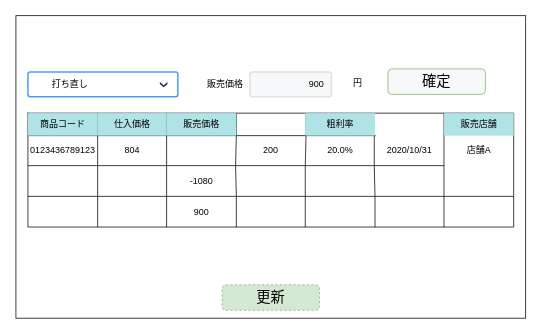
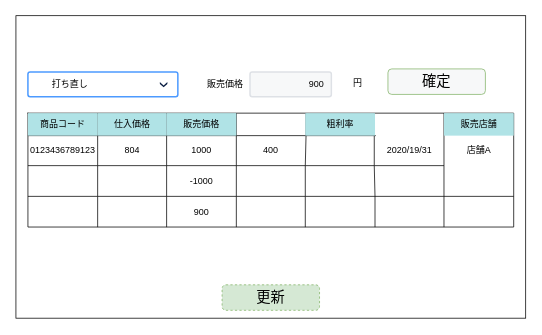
+ <mxCell id="14" value="1000" style="shape=partialRectangle;html=1;whiteSpace=wrap;connectable=0;overflow=hidden;fillColor=none;top=0;left=0;bottom=0;right=0;pointerEvents=1;" parent="11" vertex="1"><mxGeometry x="185" width="93" height="40" as="geometry"><mxRectangle width="93" height="40" as="alternateBounds" /></mxGeometry></mxCell>
- <mxCell id="15" value="200" style="shape=partialRectangle;html=1;whiteSpace=wrap;connectable=0;overflow=hidden;fillColor=none;top=0;left=0;bottom=0;right=0;pointerEvents=1;" parent="11" vertex="1"><mxGeometry x="278" width="92" height="40" as="geometry"><mxRectangle width="92" height="40" as="alternateBounds" /></mxGeometry></mxCell>
+ <mxCell id="15" value="400" style="shape=partialRectangle;html=1;whiteSpace=wrap;connectable=0;overflow=hidden;fillColor=none;top=0;left=0;bottom=0;right=0;pointerEvents=1;" parent="11" vertex="1"><mxGeometry x="278" width="92" height="40" as="geometry"><mxRectangle width="92" height="40" as="alternateBounds" /></mxGeometry></mxCell>
- <mxCell id="16" value="20.0%" style="shape=partialRectangle;html=1;whiteSpace=wrap;connectable=0;overflow=hidden;fillColor=none;top=0;left=0;bottom=0;right=0;pointerEvents=1;" parent="11" vertex="1"><mxGeometry x="370" width="93" height="40" as="geometry"><mxRectangle width="93" height="40" as="alternateBounds" /></mxGeometry></mxCell>
- <mxCell id="17" value="2020/10/31" style="shape=partialRectangle;html=1;whiteSpace=wrap;connectable=0;overflow=hidden;fillColor=none;top=0;left=0;bottom=0;right=0;pointerEvents=1;" parent="11" vertex="1"><mxGeometry x="463" width="92" height="40" as="geometry"><mxRectangle width="92" height="40" as="alternateBounds" /></mxGeometry></mxCell>
+ <mxCell id="17" value="2020/19/31" style="shape=partialRectangle;html=1;whiteSpace=wrap;connectable=0;overflow=hidden;fillColor=none;top=0;left=0;bottom=0;right=0;pointerEvents=1;" parent="11" vertex="1"><mxGeometry x="463" width="92" height="40" as="geometry"><mxRectangle width="92" height="40" as="alternateBounds" /></mxGeometry></mxCell>
- <mxCell id="22" value="-1080" style="shape=partialRectangle;html=1;whiteSpace=wrap;connectable=0;overflow=hidden;fillColor=none;top=0;left=0;bottom=0;right=0;pointerEvents=1;" parent="19" vertex="1"><mxGeometry x="185" width="93" height="41" as="geometry"><mxRectangle width="93" height="41" as="alternateBounds" /></mxGeometry></mxCell>
+ <mxCell id="22" value="-1000" style="shape=partialRectangle;html=1;whiteSpace=wrap;connectable=0;overflow=hidden;fillColor=none;top=0;left=0;bottom=0;right=0;pointerEvents=1;" parent="19" vertex="1"><mxGeometry x="185" width="93" height="41" as="geometry"><mxRectangle width="93" height="41" as="alternateBounds" /></mxGeometry></mxCell>
